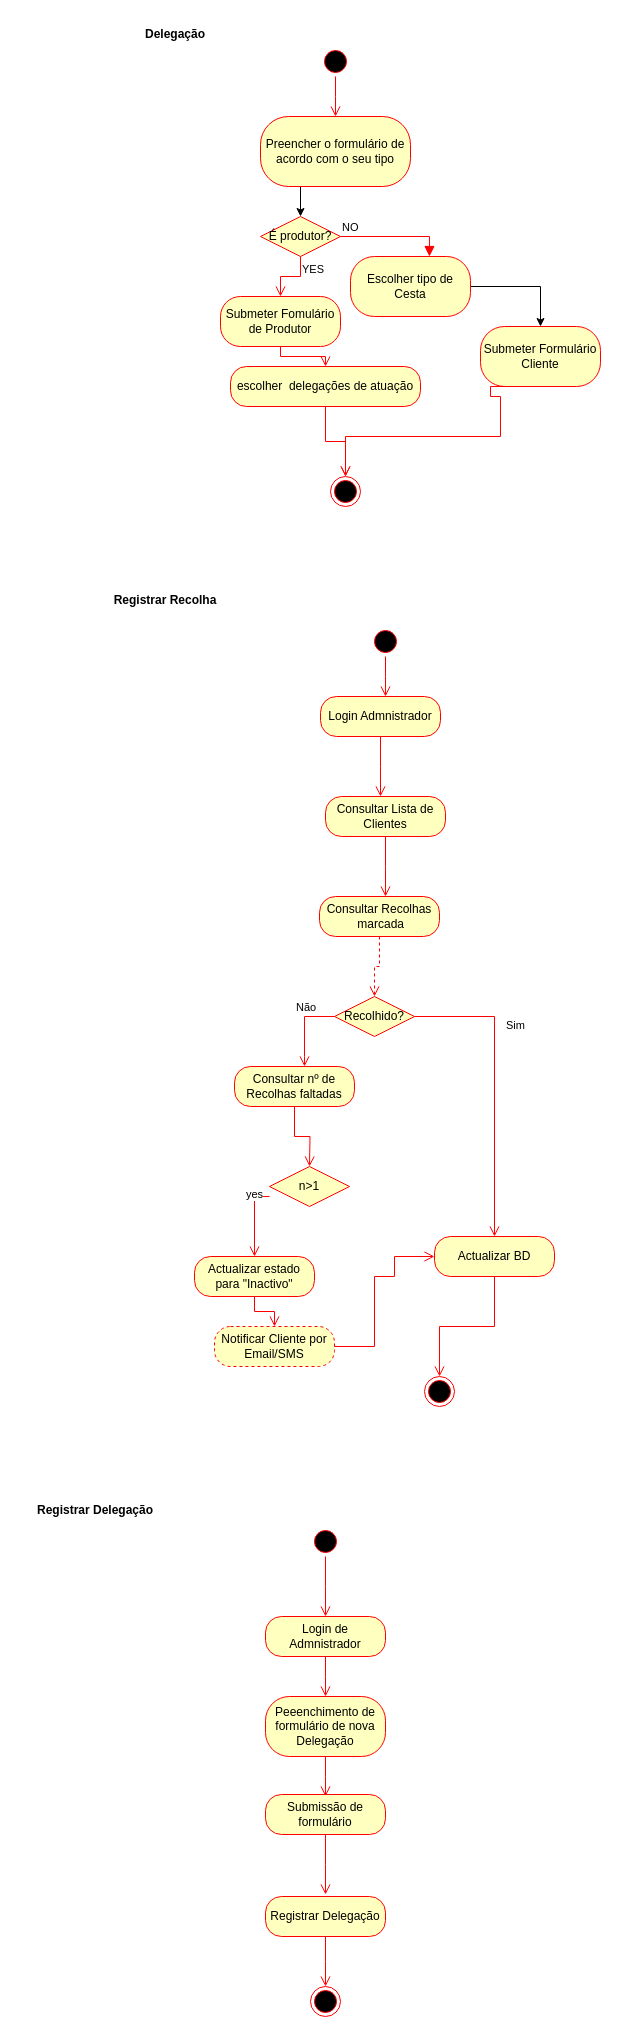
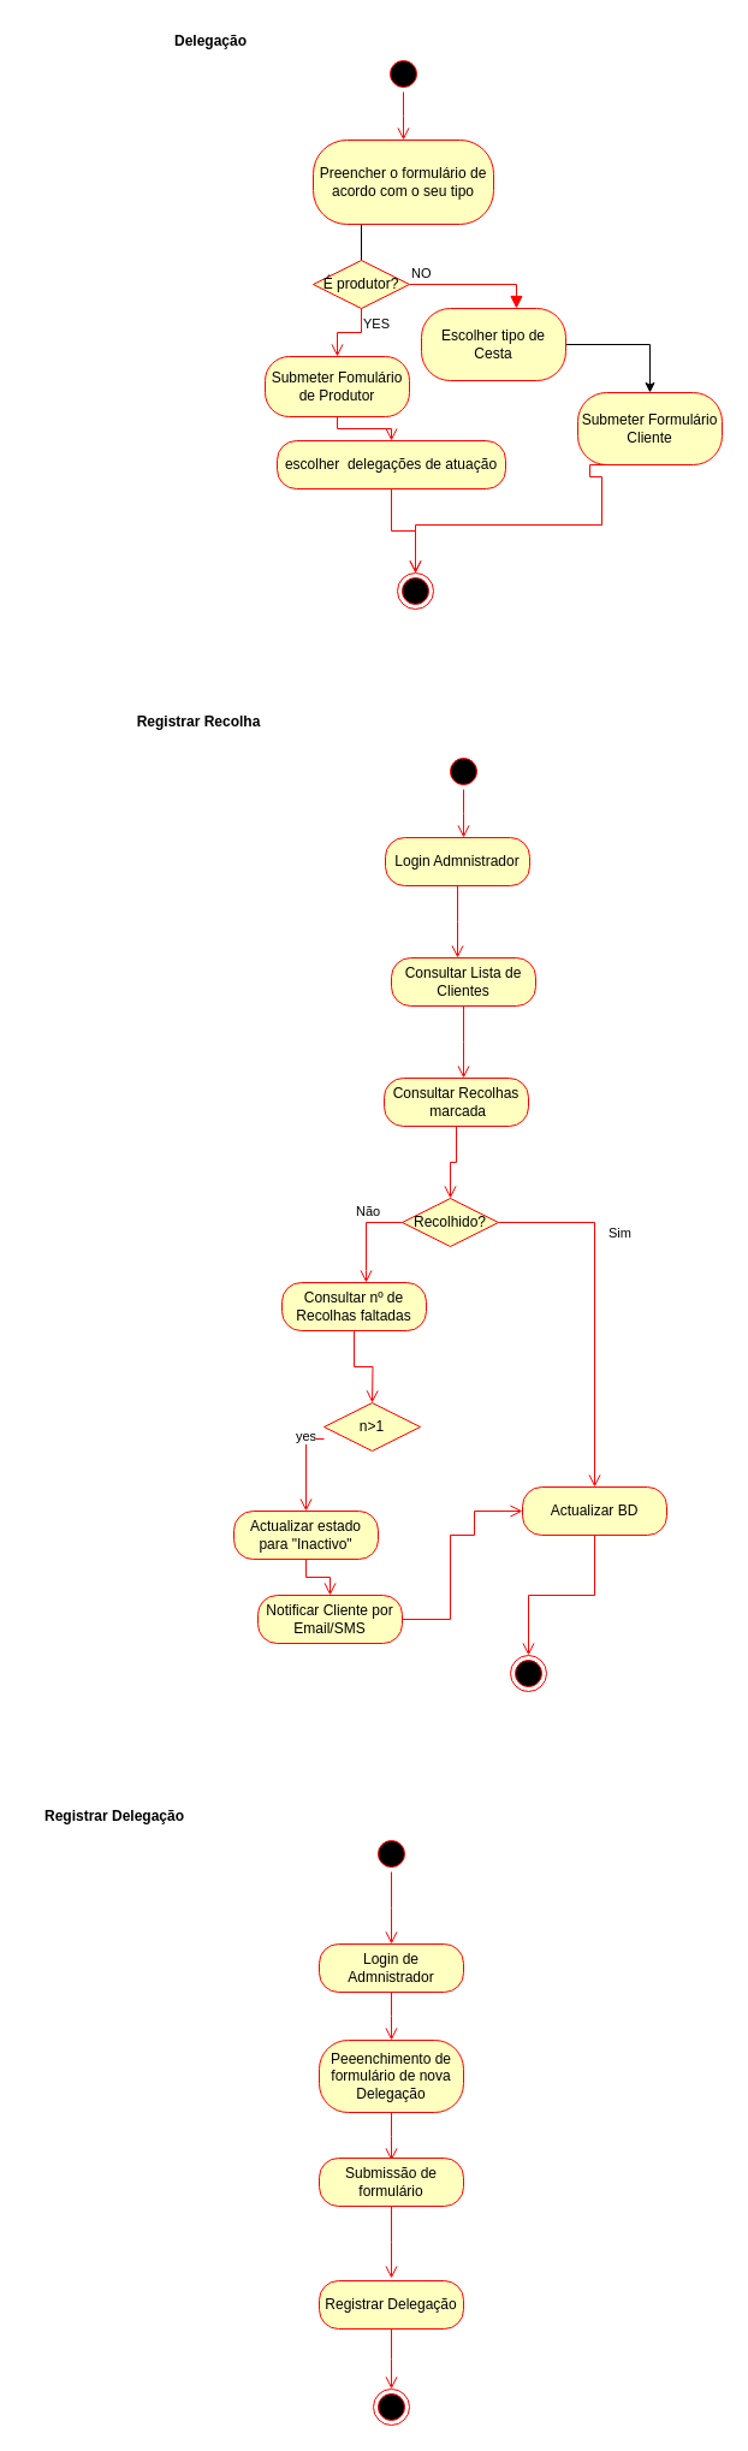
- <mxCell id="4" value="" style="edgeStyle=orthogonalEdgeStyle;rounded=0;orthogonalLoop=1;jettySize=auto;html=1;entryX=0.5;entryY=0;entryDx=0;entryDy=0;" edge="1" parent="1" source="5" target="8"><mxGeometry relative="1" as="geometry"><mxPoint x="335" y="216" as="targetPoint" /><Array as="points"><mxPoint x="300" y="216" /><mxPoint x="300" y="216" /></Array></mxGeometry></mxCell>
+ <mxCell id="4" value="" style="edgeStyle=orthogonalEdgeStyle;rounded=0;orthogonalLoop=1;jettySize=auto;html=1;entryX=0.5;entryY=0;entryDx=0;entryDy=0;endArrow=none;" edge="1" parent="1" source="5" target="8"><mxGeometry relative="1" as="geometry"><mxPoint x="335" y="216" as="targetPoint" /><Array as="points"><mxPoint x="300" y="216" /><mxPoint x="300" y="216" /></Array></mxGeometry></mxCell>
- <mxCell id="23" value="" style="edgeStyle=orthogonalEdgeStyle;html=1;verticalAlign=bottom;endArrow=open;endSize=8;strokeColor=#ff0000;rounded=0;entryX=0.5;entryY=0;entryDx=0;entryDy=0;dashed=1;" edge="1" source="22" parent="1" target="24"><mxGeometry relative="1" as="geometry"><mxPoint x="379" y="996" as="targetPoint" /></mxGeometry></mxCell>
+ <mxCell id="23" value="" style="edgeStyle=orthogonalEdgeStyle;html=1;verticalAlign=bottom;endArrow=open;endSize=8;strokeColor=#ff0000;rounded=0;entryX=0.5;entryY=0;entryDx=0;entryDy=0;" edge="1" source="22" parent="1" target="24"><mxGeometry relative="1" as="geometry"><mxPoint x="379" y="996" as="targetPoint" /></mxGeometry></mxCell>
- <mxCell id="35" value="Notificar Cliente por Email/SMS" style="rounded=1;whiteSpace=wrap;html=1;arcSize=40;fontColor=#000000;fillColor=#ffffc0;strokeColor=#ff0000;dashed=1;" vertex="1" parent="1"><mxGeometry x="214" y="1326" width="120" height="40" as="geometry" /></mxCell>
+ <mxCell id="35" value="Notificar Cliente por Email/SMS" style="rounded=1;whiteSpace=wrap;html=1;arcSize=40;fontColor=#000000;fillColor=#ffffc0;strokeColor=#ff0000;" vertex="1" parent="1"><mxGeometry x="214" y="1326" width="120" height="40" as="geometry" /></mxCell>
